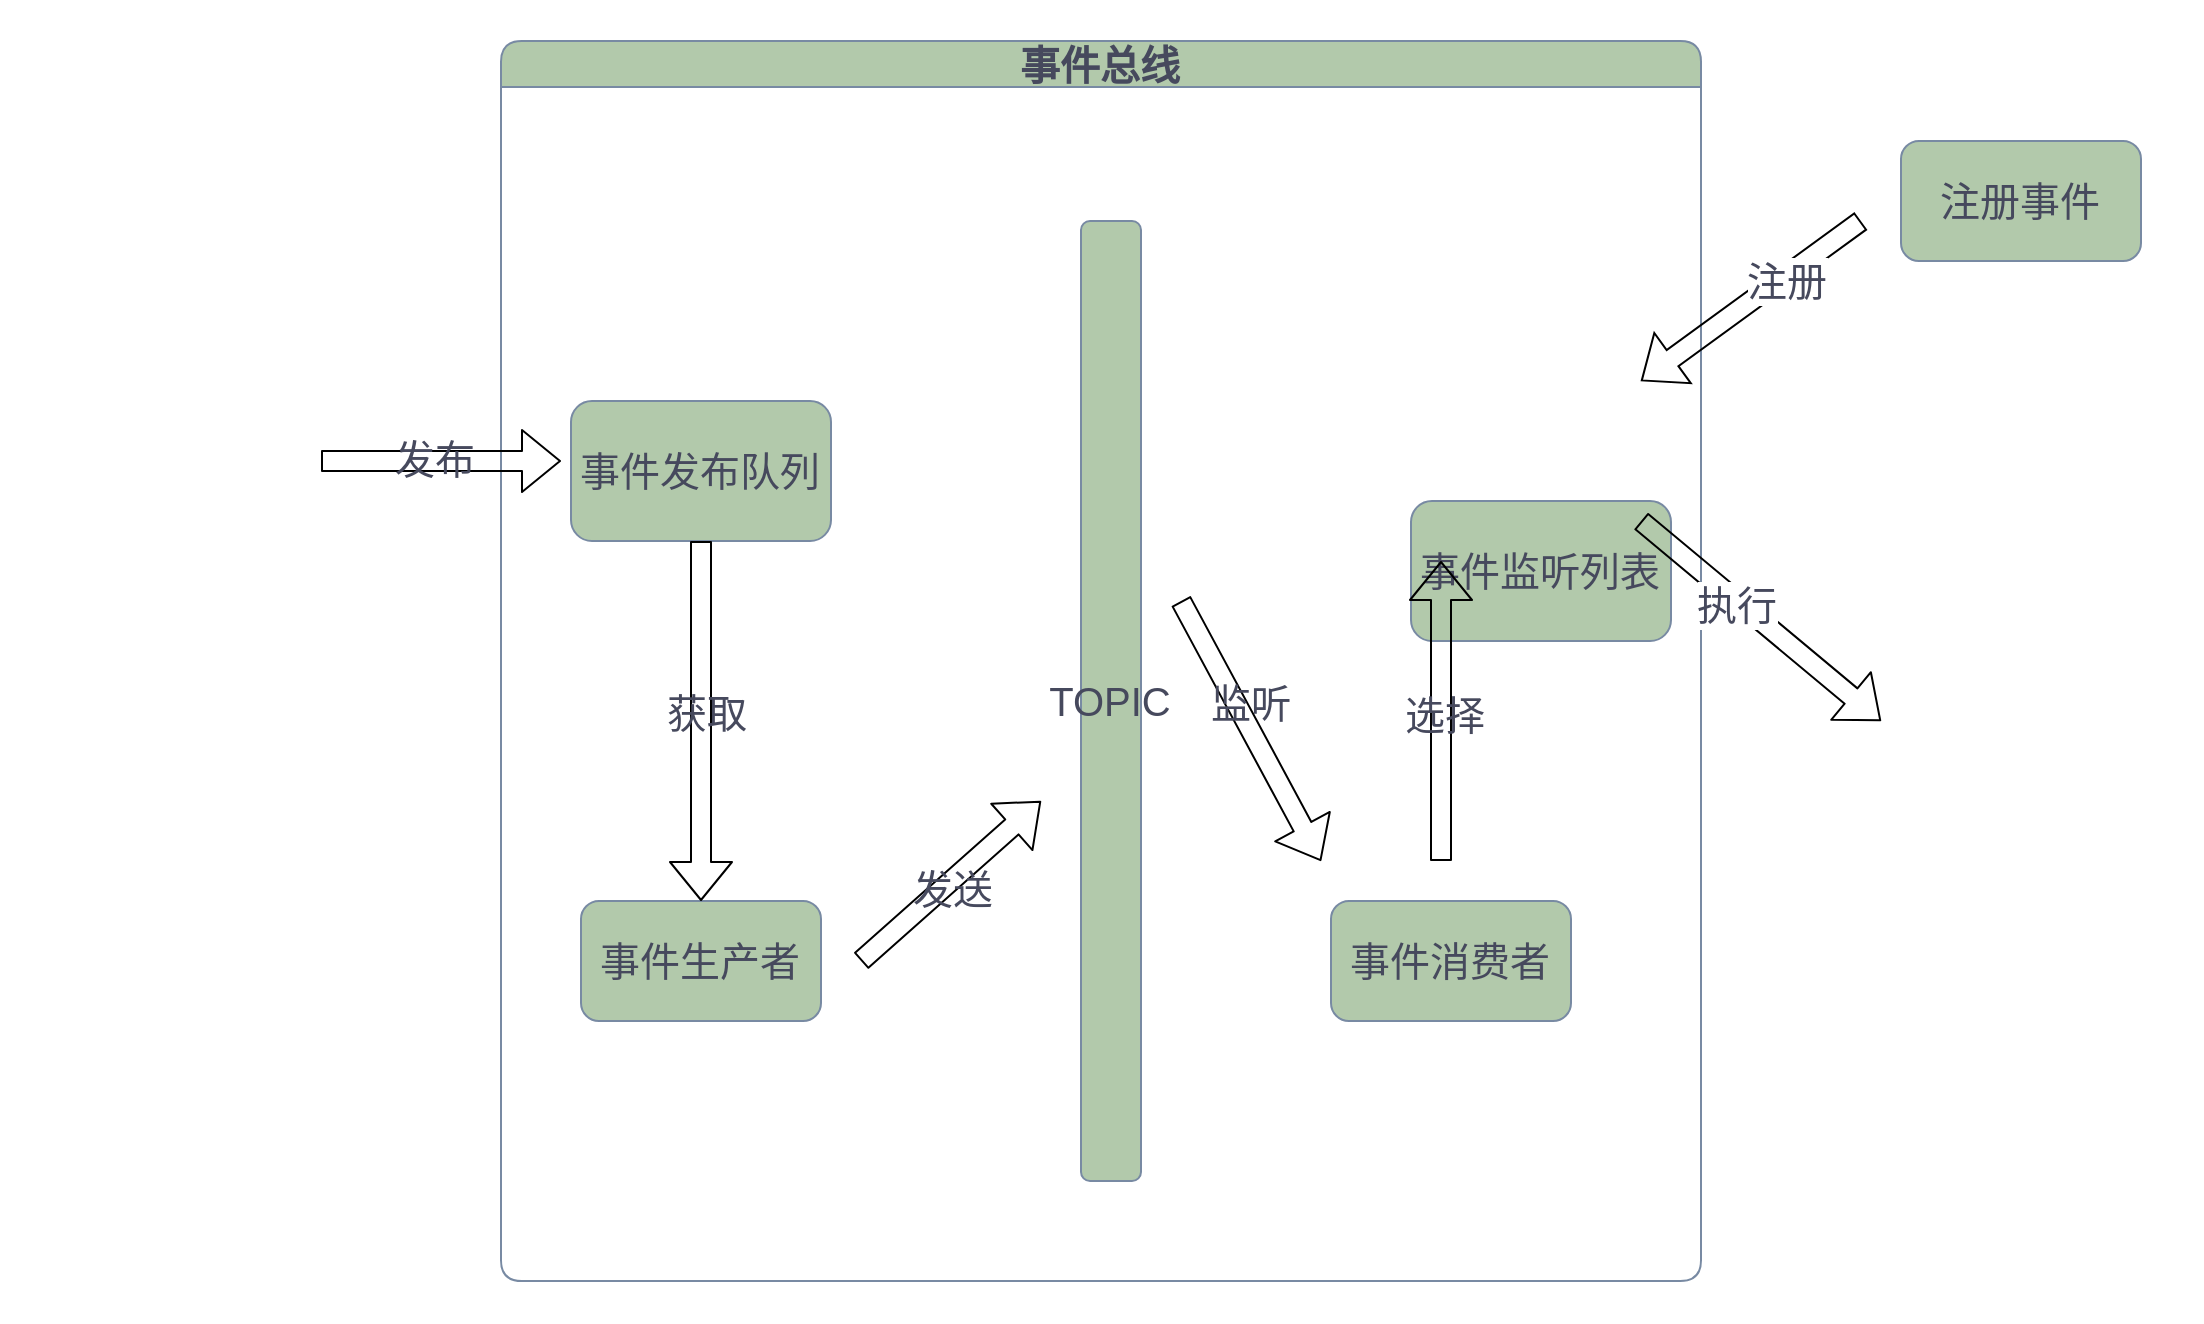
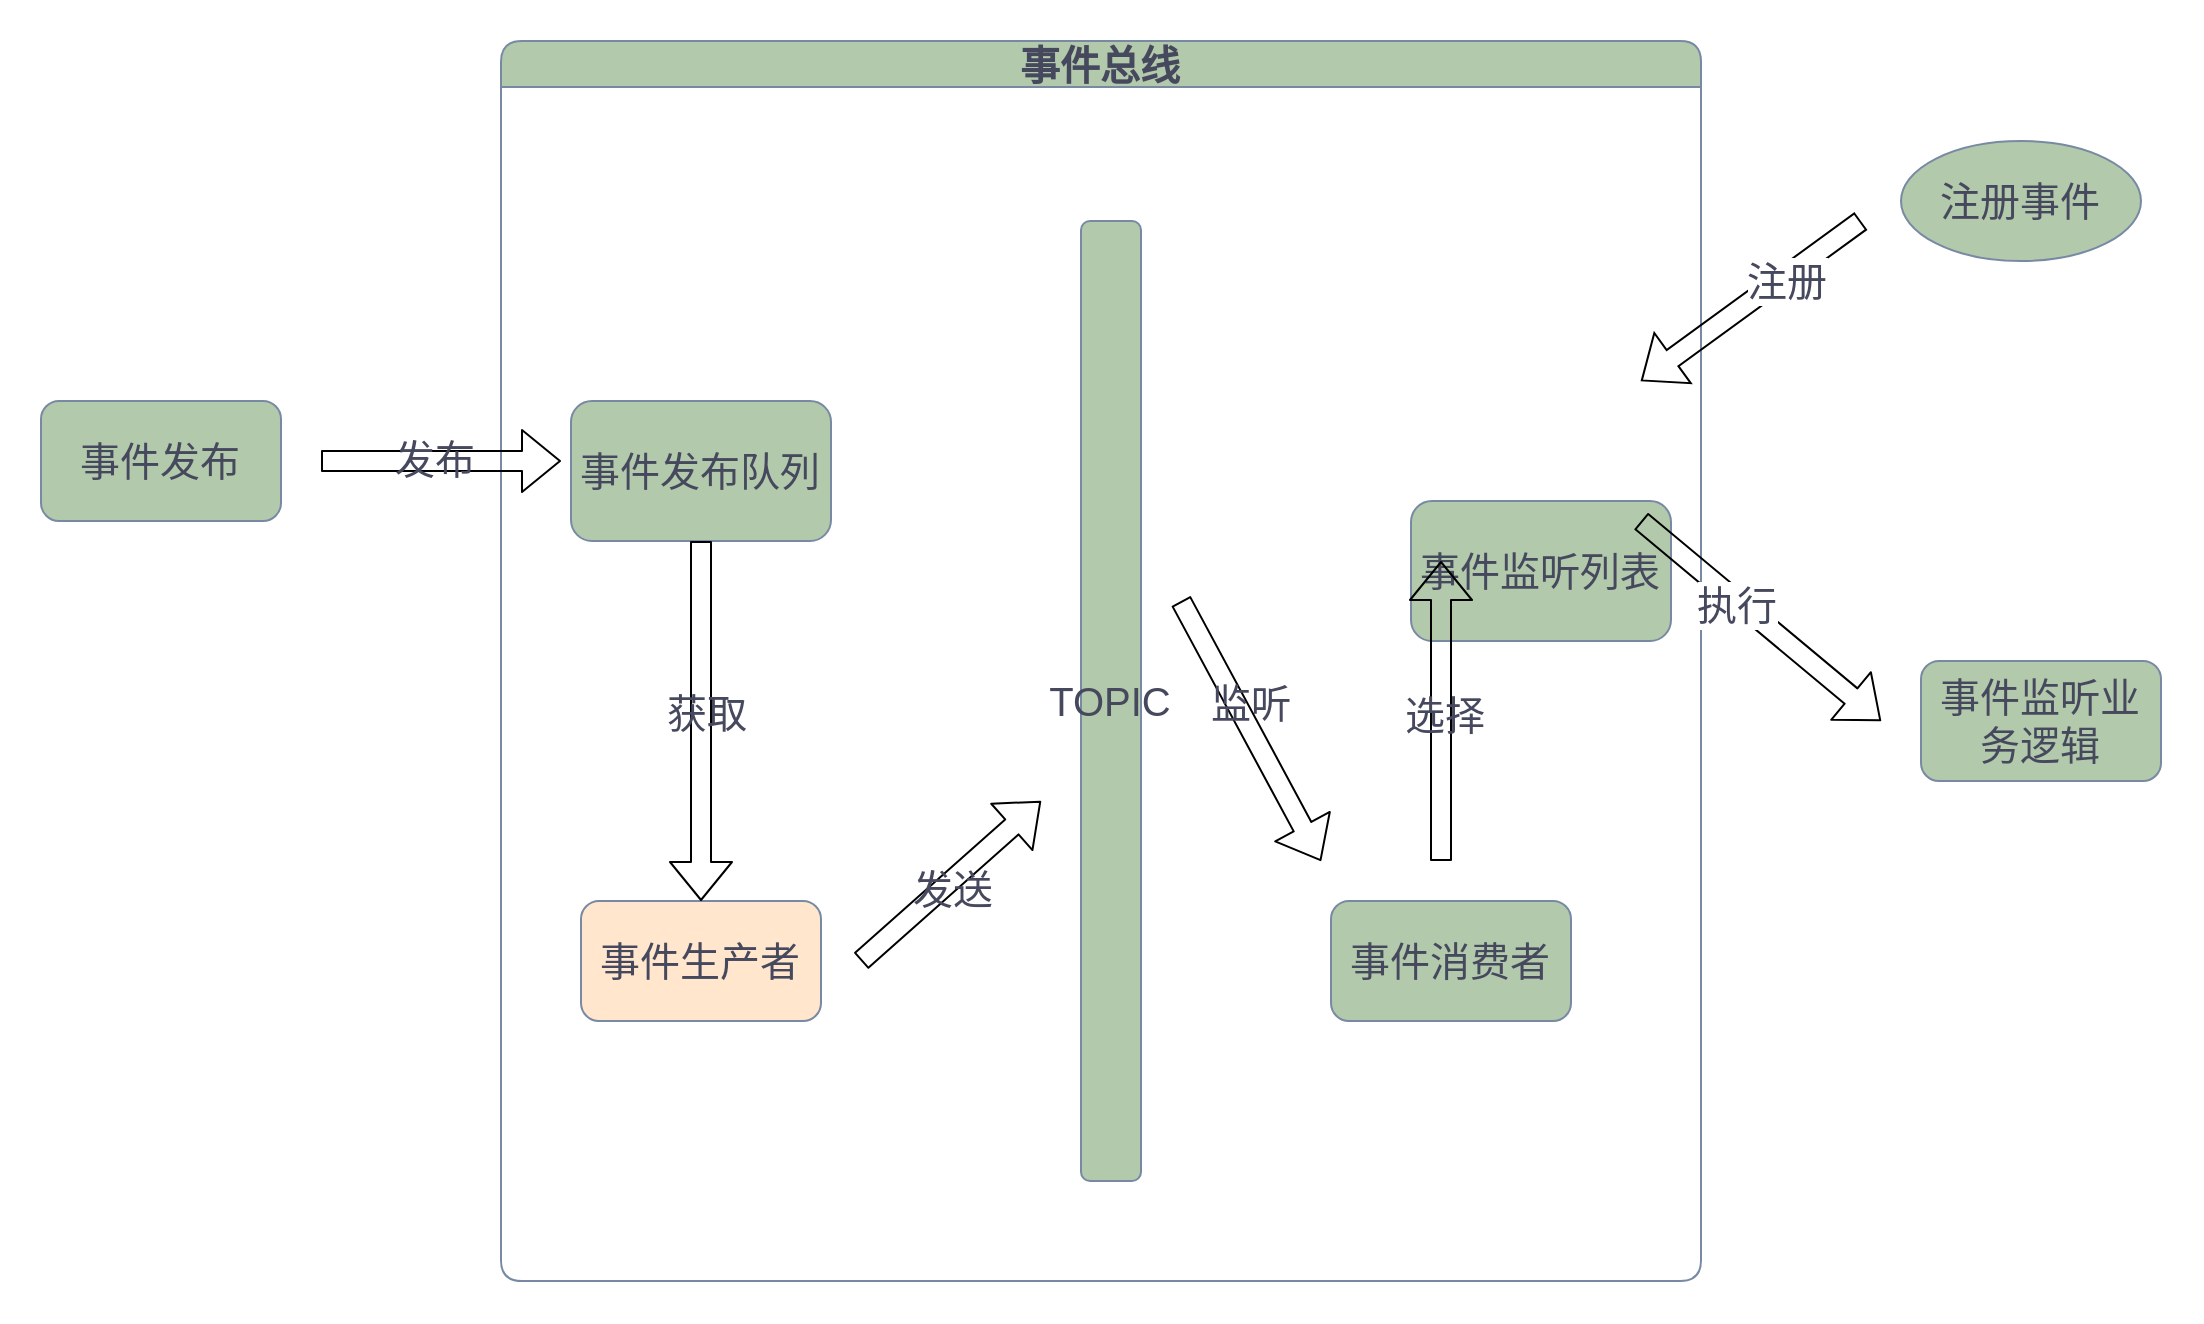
- <mxCell id="22" value="&lt;font style=&quot;font-size: 20px;&quot;&gt;注册事件&lt;/font&gt;" style="rounded=1;whiteSpace=wrap;html=1;labelBackgroundColor=none;fillColor=#B2C9AB;strokeColor=#788AA3;fontColor=#46495D;" parent="1" vertex="1"><mxGeometry x="950" y="70" width="120" height="60" as="geometry" /></mxCell>
+ <mxCell id="22" value="&lt;font style=&quot;font-size: 20px;&quot;&gt;注册事件&lt;/font&gt;" style="ellipse;whiteSpace=wrap;html=1;labelBackgroundColor=none;fillColor=#B2C9AB;strokeColor=#788AA3;fontColor=#46495D;" parent="1" vertex="1"><mxGeometry x="950" y="70" width="120" height="60" as="geometry" /></mxCell>
+ <mxCell id="18" value="&lt;font style=&quot;font-size: 20px;&quot;&gt;事件发布&lt;/font&gt;" style="rounded=1;whiteSpace=wrap;html=1;labelBackgroundColor=none;fillColor=#B2C9AB;strokeColor=#788AA3;fontColor=#46495D;" parent="1" vertex="1"><mxGeometry x="20" y="200" width="120" height="60" as="geometry" /></mxCell>
+ <mxCell id="21" value="&lt;font style=&quot;font-size: 20px;&quot;&gt;事件监听业务逻辑&lt;/font&gt;" style="rounded=1;whiteSpace=wrap;html=1;labelBackgroundColor=none;fillColor=#B2C9AB;strokeColor=#788AA3;fontColor=#46495D;" parent="1" vertex="1"><mxGeometry x="960" y="330" width="120" height="60" as="geometry" /></mxCell>
- <mxCell id="3" value="&lt;font style=&quot;font-size: 20px;&quot;&gt;事件生产者&lt;/font&gt;" style="rounded=1;whiteSpace=wrap;html=1;labelBackgroundColor=none;fillColor=#B2C9AB;strokeColor=#788AA3;fontColor=#46495D;" parent="2" vertex="1"><mxGeometry x="40" y="430" width="120" height="60" as="geometry" /></mxCell>
+ <mxCell id="3" value="&lt;font style=&quot;font-size: 20px;&quot;&gt;事件生产者&lt;/font&gt;" style="rounded=1;whiteSpace=wrap;html=1;labelBackgroundColor=none;fillColor=#ffe6cc;strokeColor=#788AA3;fontColor=#46495D;" parent="2" vertex="1"><mxGeometry x="40" y="430" width="120" height="60" as="geometry" /></mxCell>
